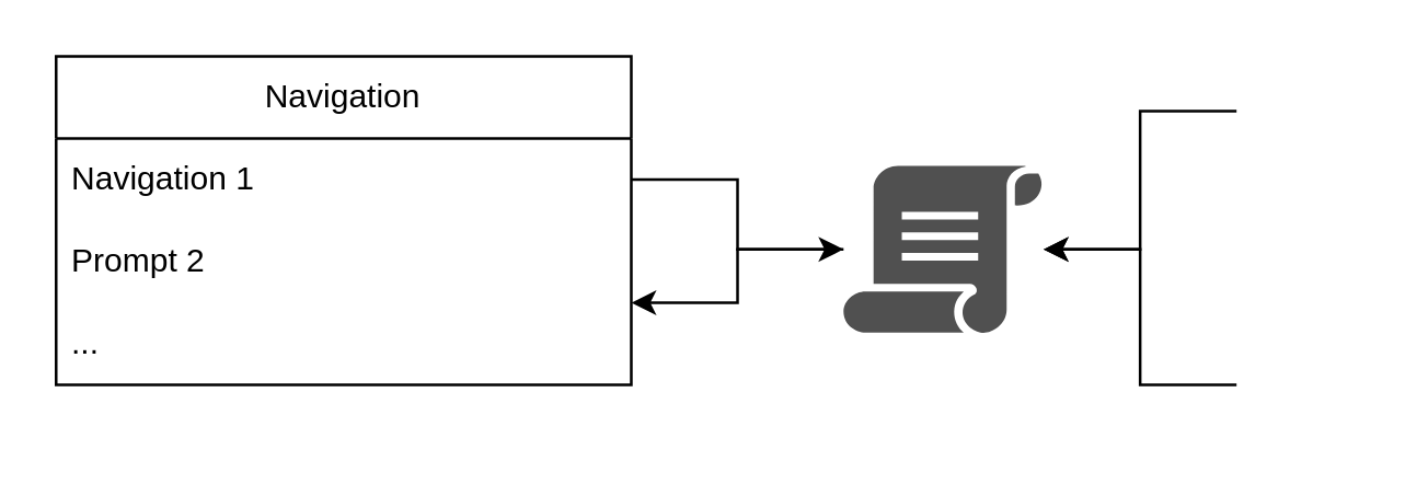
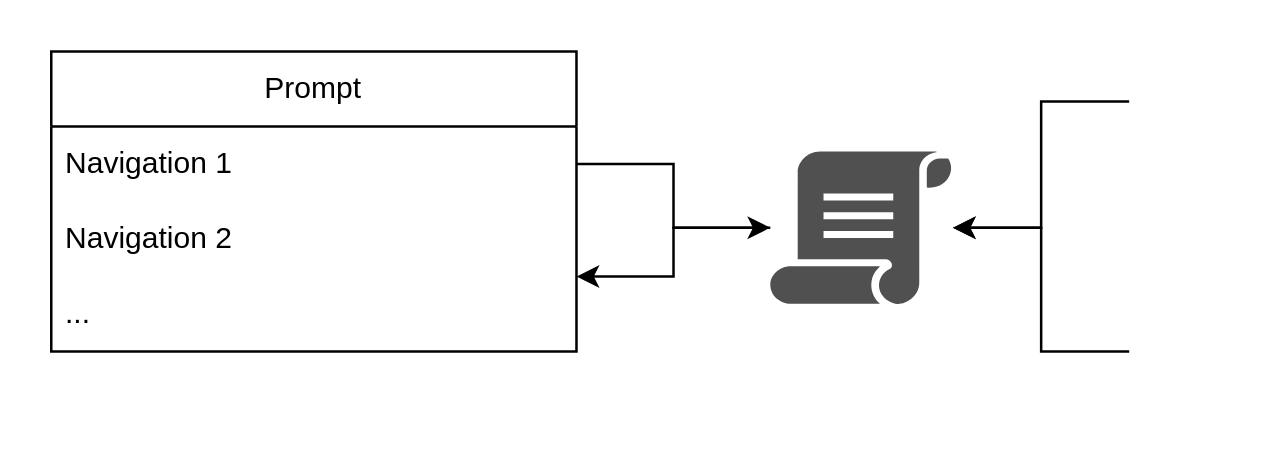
- <mxCell id="5" value="Navigation" style="swimlane;fontStyle=0;childLayout=stackLayout;horizontal=1;startSize=30;horizontalStack=0;resizeParent=1;resizeParentMax=0;resizeLast=0;collapsible=1;marginBottom=0;whiteSpace=wrap;html=1;" vertex="1" parent="1"><mxGeometry x="20" y="20" width="210" height="120" as="geometry" /></mxCell>
+ <mxCell id="5" value="Prompt" style="swimlane;fontStyle=0;childLayout=stackLayout;horizontal=1;startSize=30;horizontalStack=0;resizeParent=1;resizeParentMax=0;resizeLast=0;collapsible=1;marginBottom=0;whiteSpace=wrap;html=1;" vertex="1" parent="1"><mxGeometry x="20" y="20" width="210" height="120" as="geometry" /></mxCell>
- <mxCell id="7" value="Prompt 2" style="text;strokeColor=none;fillColor=none;align=left;verticalAlign=middle;spacingLeft=4;spacingRight=4;overflow=hidden;points=[[0,0.5],[1,0.5]];portConstraint=eastwest;rotatable=0;whiteSpace=wrap;html=1;" vertex="1" parent="5"><mxGeometry y="60" width="210" height="30" as="geometry" /></mxCell>
+ <mxCell id="7" value="Navigation 2" style="text;strokeColor=none;fillColor=none;align=left;verticalAlign=middle;spacingLeft=4;spacingRight=4;overflow=hidden;points=[[0,0.5],[1,0.5]];portConstraint=eastwest;rotatable=0;whiteSpace=wrap;html=1;" vertex="1" parent="5"><mxGeometry y="60" width="210" height="30" as="geometry" /></mxCell>
